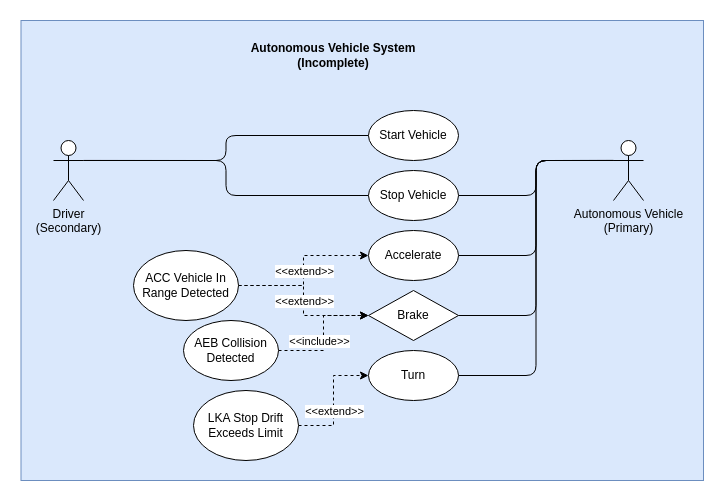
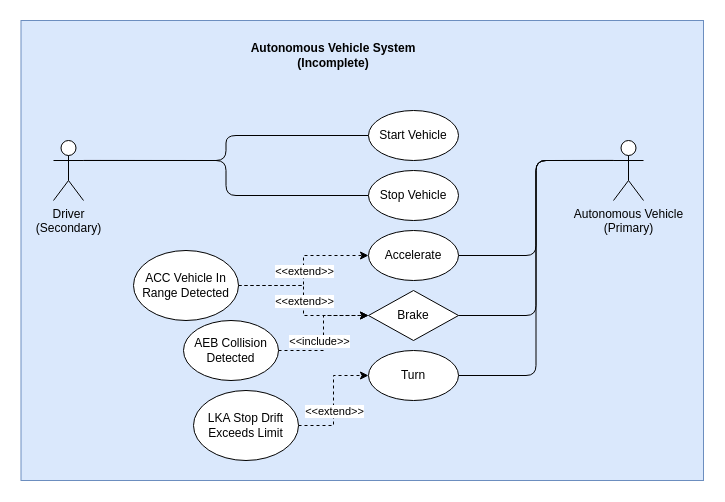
- <mxCell id="4" style="edgeStyle=orthogonalEdgeStyle;rounded=1;orthogonalLoop=1;jettySize=auto;html=1;exitX=0;exitY=0.333;exitDx=0;exitDy=0;exitPerimeter=0;entryX=1;entryY=0.5;entryDx=0;entryDy=0;endArrow=none;endFill=0;" parent="1" source="8" target="13" edge="1"><mxGeometry relative="1" as="geometry" /></mxCell>
